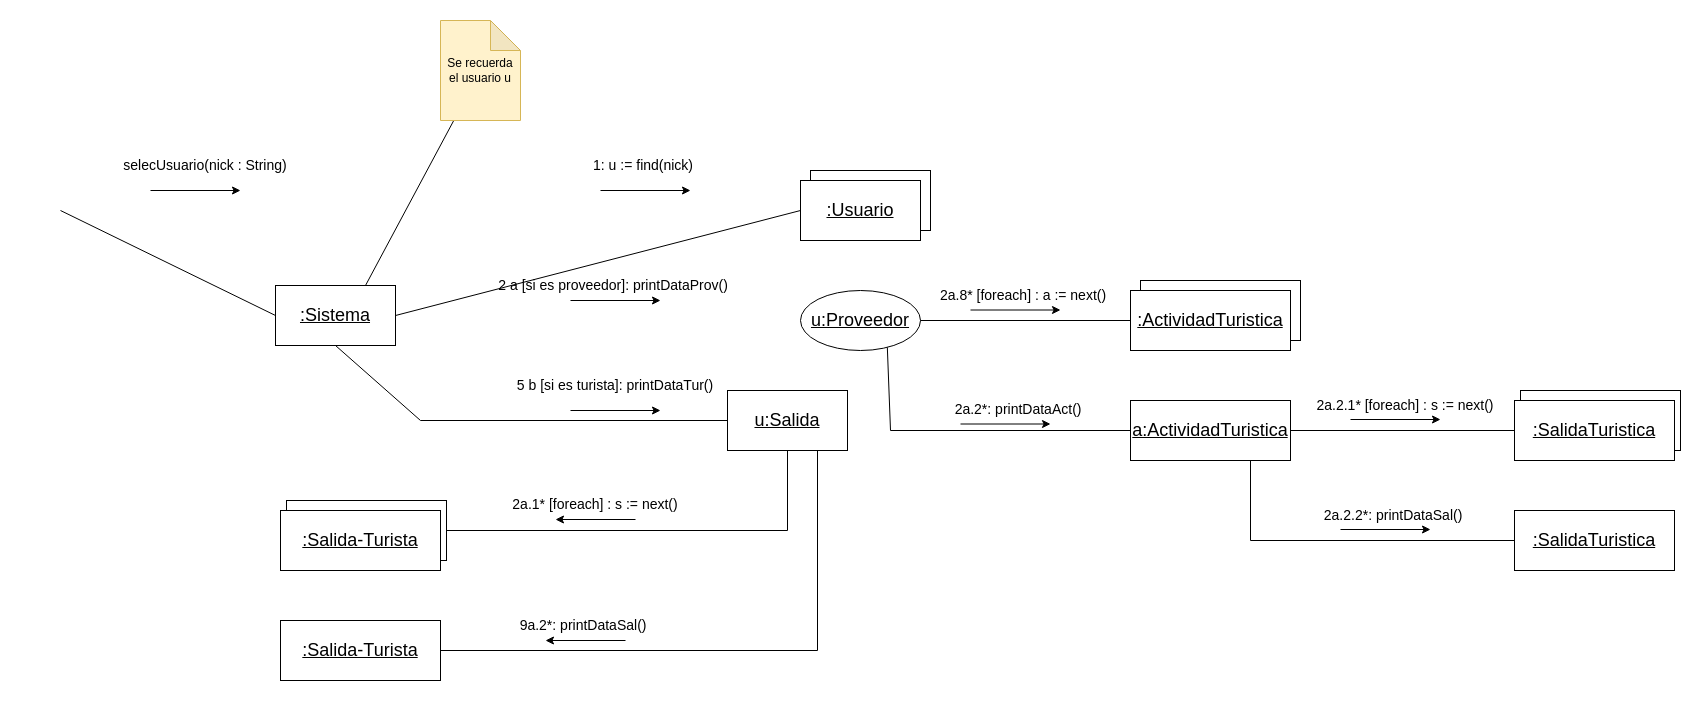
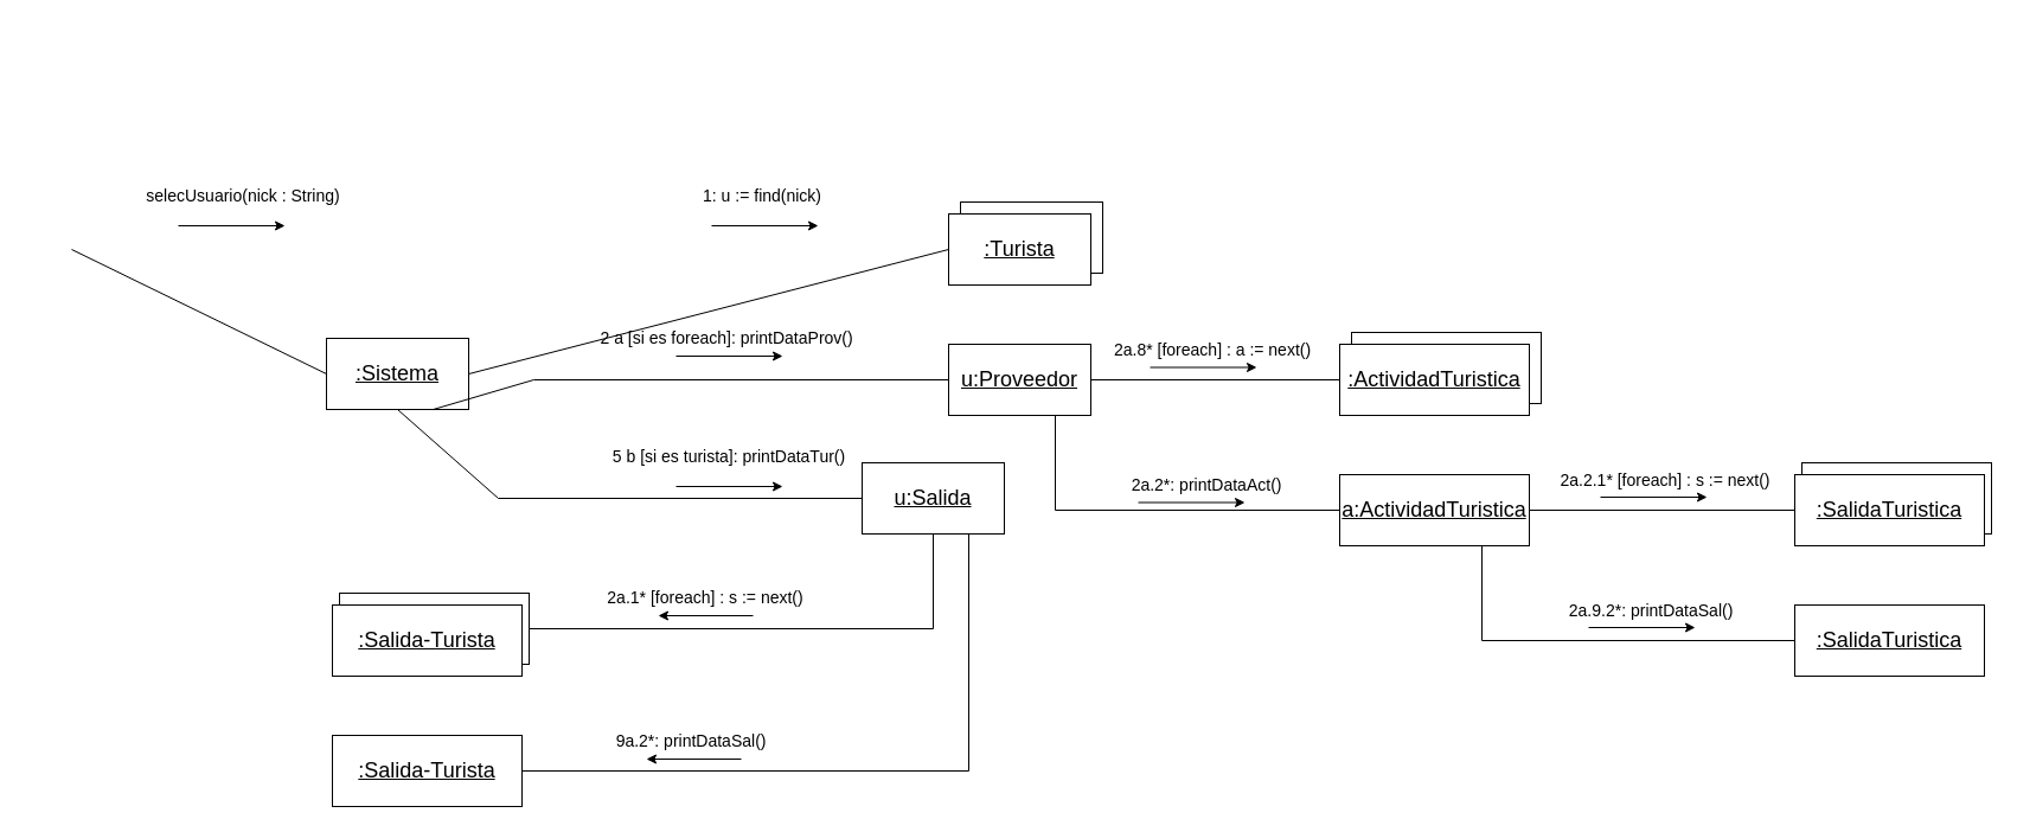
- <mxCell id="16" value="Se recuerda el usuario u" style="shape=note;whiteSpace=wrap;html=1;backgroundOutline=1;darkOpacity=0.05;fillColor=#fff2cc;strokeColor=#d6b656;" vertex="1" parent="1"><mxGeometry x="440" y="20" width="80" height="100" as="geometry" /></mxCell>
- <mxCell id="15" value="" style="endArrow=none;html=1;rounded=0;exitX=0.75;exitY=0;exitDx=0;exitDy=0;" edge="1" parent="1" source="2" target="16"><mxGeometry width="50" height="50" relative="1" as="geometry"><mxPoint x="520" y="190" as="sourcePoint" /><mxPoint x="480" y="70" as="targetPoint" /></mxGeometry></mxCell>
- <mxCell id="8" value="&lt;font style=&quot;font-size: 18px;&quot;&gt;&lt;u&gt;:Usuario&lt;/u&gt;&lt;/font&gt;" style="rounded=0;whiteSpace=wrap;html=1;" vertex="1" parent="1"><mxGeometry x="800" y="180" width="120" height="60" as="geometry" /></mxCell>
+ <mxCell id="8" value="&lt;font style=&quot;font-size: 18px;&quot;&gt;&lt;u&gt;:Turista&lt;/u&gt;&lt;/font&gt;" style="rounded=0;whiteSpace=wrap;html=1;" vertex="1" parent="1"><mxGeometry x="800" y="180" width="120" height="60" as="geometry" /></mxCell>
- <mxCell id="12" value="&lt;font style=&quot;font-size: 14px;&quot;&gt;2 a [si es proveedor]: printDataProv()&amp;nbsp;&lt;br&gt;&lt;/font&gt;" style="text;html=1;strokeColor=none;fillColor=none;align=center;verticalAlign=middle;whiteSpace=wrap;rounded=0;" vertex="1" parent="1"><mxGeometry x="430" y="270" width="370" height="30" as="geometry" /></mxCell>
+ <mxCell id="12" value="&lt;font style=&quot;font-size: 14px;&quot;&gt;2 a [si es foreach]: printDataProv()&amp;nbsp;&lt;br&gt;&lt;/font&gt;" style="text;html=1;strokeColor=none;fillColor=none;align=center;verticalAlign=middle;whiteSpace=wrap;rounded=0;" vertex="1" parent="1"><mxGeometry x="430" y="270" width="370" height="30" as="geometry" /></mxCell>
+ <mxCell id="11" value="" style="endArrow=none;html=1;rounded=0;entryX=0.75;entryY=1;entryDx=0;entryDy=0;exitX=0;exitY=0.5;exitDx=0;exitDy=0;" edge="1" parent="1" source="10" target="2"><mxGeometry width="50" height="50" relative="1" as="geometry"><mxPoint x="530" y="250" as="sourcePoint" /><mxPoint x="580" y="200" as="targetPoint" /><Array as="points"><mxPoint x="450" y="320" /></Array></mxGeometry></mxCell>
- <mxCell id="10" value="&lt;font style=&quot;font-size: 18px;&quot;&gt;&lt;u&gt;u:Proveedor&lt;/u&gt;&lt;/font&gt;" style="ellipse;whiteSpace=wrap;html=1;" vertex="1" parent="1"><mxGeometry x="800" y="290" width="120" height="60" as="geometry" /></mxCell>
+ <mxCell id="10" value="&lt;font style=&quot;font-size: 18px;&quot;&gt;&lt;u&gt;u:Proveedor&lt;/u&gt;&lt;/font&gt;" style="rounded=0;whiteSpace=wrap;html=1;" vertex="1" parent="1"><mxGeometry x="800" y="290" width="120" height="60" as="geometry" /></mxCell>
- <mxCell id="37" value="&lt;font style=&quot;font-size: 14px;&quot;&gt;2a.2.2*: printDataSal()&amp;nbsp;&lt;/font&gt;" style="text;html=1;strokeColor=none;fillColor=none;align=center;verticalAlign=middle;whiteSpace=wrap;rounded=0;" vertex="1" parent="1"><mxGeometry x="1290" y="500" width="210" height="30" as="geometry" /></mxCell>
+ <mxCell id="37" value="&lt;font style=&quot;font-size: 14px;&quot;&gt;2a.9.2*: printDataSal()&amp;nbsp;&lt;/font&gt;" style="text;html=1;strokeColor=none;fillColor=none;align=center;verticalAlign=middle;whiteSpace=wrap;rounded=0;" vertex="1" parent="1"><mxGeometry x="1290" y="500" width="210" height="30" as="geometry" /></mxCell>
